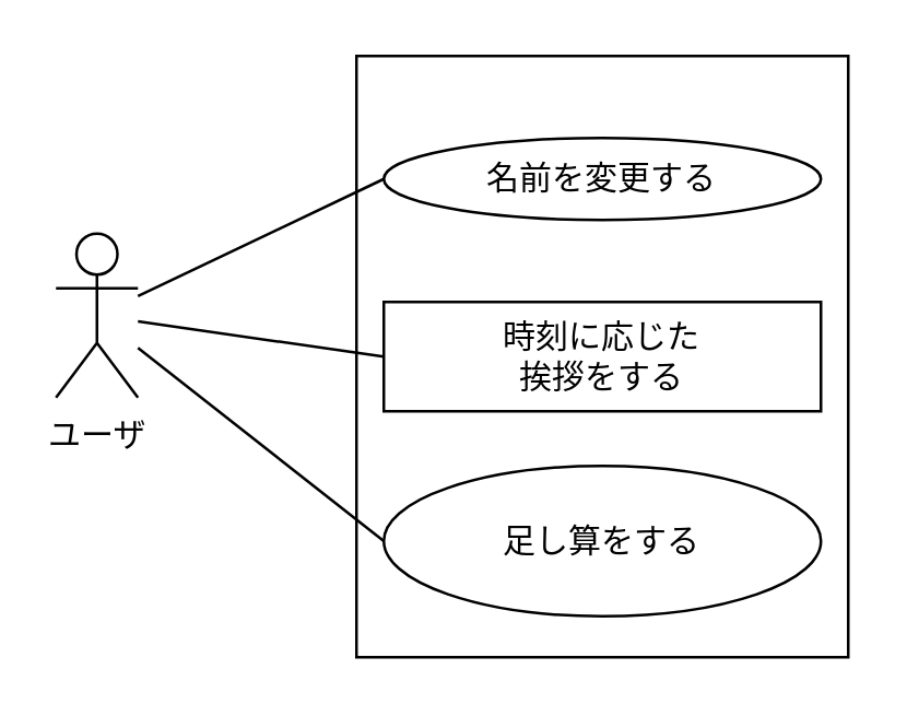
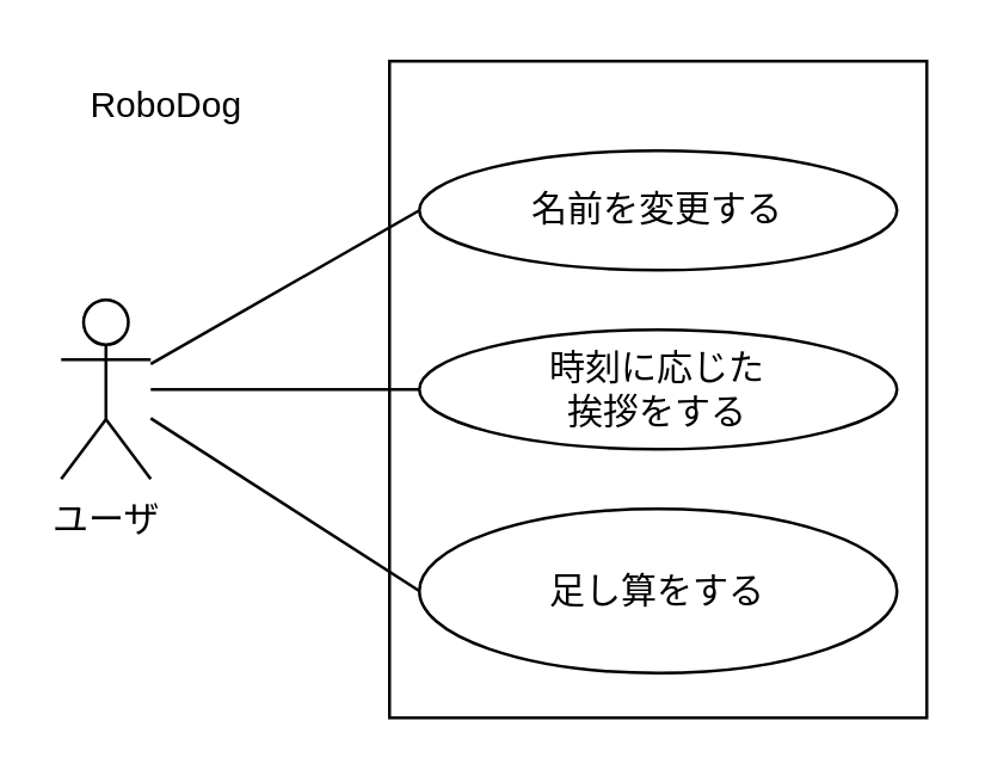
+ <mxCell id="2" value="RoboDog" style="text;html=1;align=center;verticalAlign=middle;resizable=0;points=[];autosize=1;strokeColor=none;fillColor=none;" vertex="1" parent="1"><mxGeometry x="20" y="20" width="70" height="30" as="geometry" /></mxCell>
- <mxCell id="5" value="名前を変更する" style="ellipse;whiteSpace=wrap;html=1;" vertex="1" parent="1"><mxGeometry x="140" y="50" width="160" height="30" as="geometry" /></mxCell>
+ <mxCell id="5" value="名前を変更する" style="ellipse;whiteSpace=wrap;html=1;" vertex="1" parent="1"><mxGeometry x="140" y="50" width="160" height="40" as="geometry" /></mxCell>
- <mxCell id="3" value="ユーザ" style="shape=umlActor;verticalLabelPosition=bottom;verticalAlign=top;html=1;outlineConnect=0;" vertex="1" parent="1"><mxGeometry x="20" y="85" width="30" height="60" as="geometry" /></mxCell>
+ <mxCell id="3" value="ユーザ" style="shape=umlActor;verticalLabelPosition=bottom;verticalAlign=top;html=1;outlineConnect=0;" vertex="1" parent="1"><mxGeometry x="20" y="100" width="30" height="60" as="geometry" /></mxCell>
- <mxCell id="7" value="時刻に応じた&lt;div&gt;挨拶をする&lt;/div&gt;" style="whiteSpace=wrap;html=1;rounded=0;" vertex="1" parent="1"><mxGeometry x="140" y="110" width="160" height="40" as="geometry" /></mxCell>
+ <mxCell id="7" value="時刻に応じた&lt;div&gt;挨拶をする&lt;/div&gt;" style="ellipse;whiteSpace=wrap;html=1;" vertex="1" parent="1"><mxGeometry x="140" y="110" width="160" height="40" as="geometry" /></mxCell>
